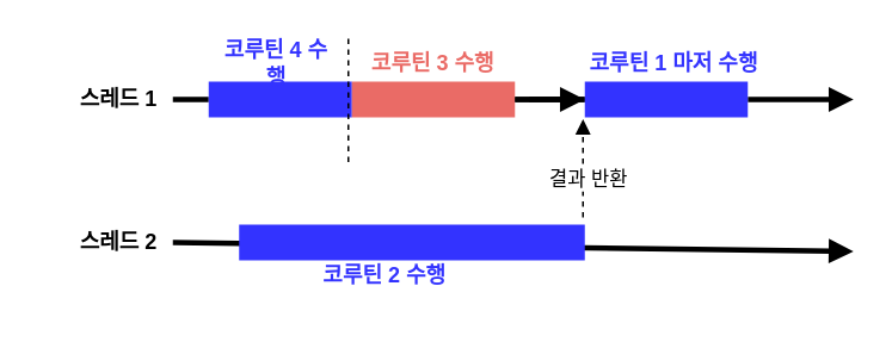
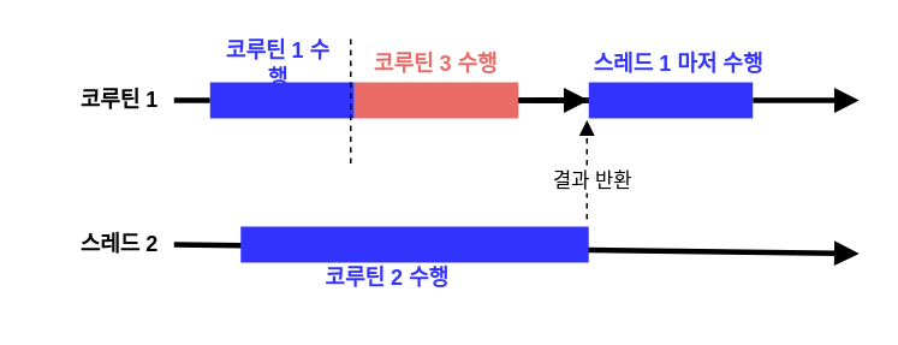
- <mxCell id="8" value="코루틴 4 수행" style="text;html=1;align=center;verticalAlign=middle;whiteSpace=wrap;rounded=0;fontColor=#3333FF;fontStyle=1" vertex="1" parent="1"><mxGeometry x="119" y="20" width="70" height="30" as="geometry" /></mxCell>
+ <mxCell id="8" value="코루틴 1 수행" style="text;html=1;align=center;verticalAlign=middle;whiteSpace=wrap;rounded=0;fontColor=#3333FF;fontStyle=1" vertex="1" parent="1"><mxGeometry x="119" y="20" width="70" height="30" as="geometry" /></mxCell>
- <mxCell id="13" value="코루틴&amp;nbsp;1 마저 수행" style="text;html=1;align=center;verticalAlign=middle;whiteSpace=wrap;rounded=0;fontColor=#3333FF;fontStyle=1" vertex="1" parent="1"><mxGeometry x="326" y="20" width="100" height="30" as="geometry" /></mxCell>
+ <mxCell id="13" value="스레드&amp;nbsp;1 마저 수행" style="text;html=1;align=center;verticalAlign=middle;whiteSpace=wrap;rounded=0;fontColor=#3333FF;fontStyle=1" vertex="1" parent="1"><mxGeometry x="326" y="20" width="100" height="30" as="geometry" /></mxCell>
- <mxCell id="9" value="스레드 1" style="text;html=1;align=center;verticalAlign=middle;whiteSpace=wrap;rounded=0;fontStyle=1;fontColor=#000000;" vertex="1" parent="1"><mxGeometry x="36" y="40" width="60" height="30" as="geometry" /></mxCell>
+ <mxCell id="9" value="코루틴 1" style="text;html=1;align=center;verticalAlign=middle;whiteSpace=wrap;rounded=0;fontStyle=1;fontColor=#000000;" vertex="1" parent="1"><mxGeometry x="36" y="40" width="60" height="30" as="geometry" /></mxCell>
